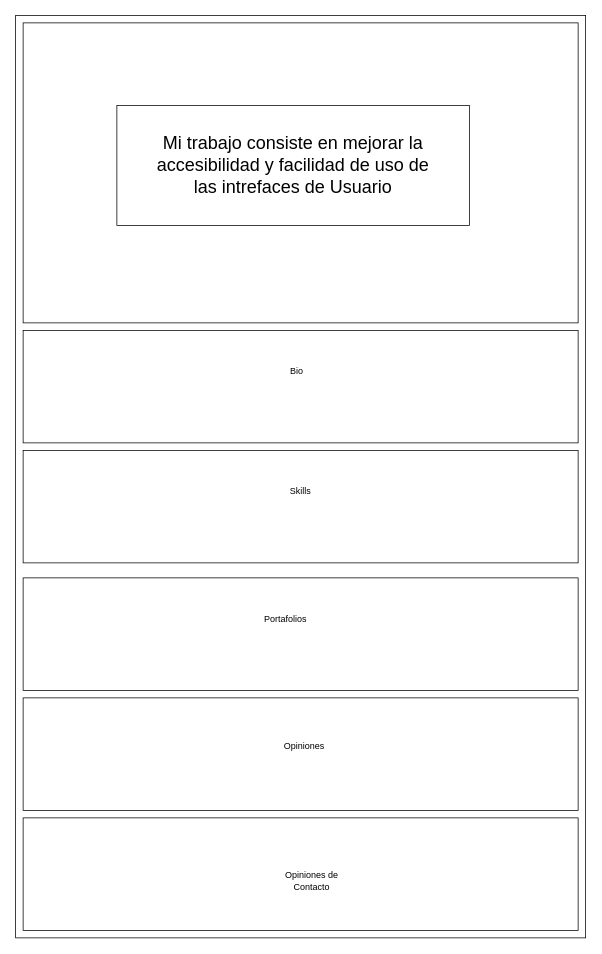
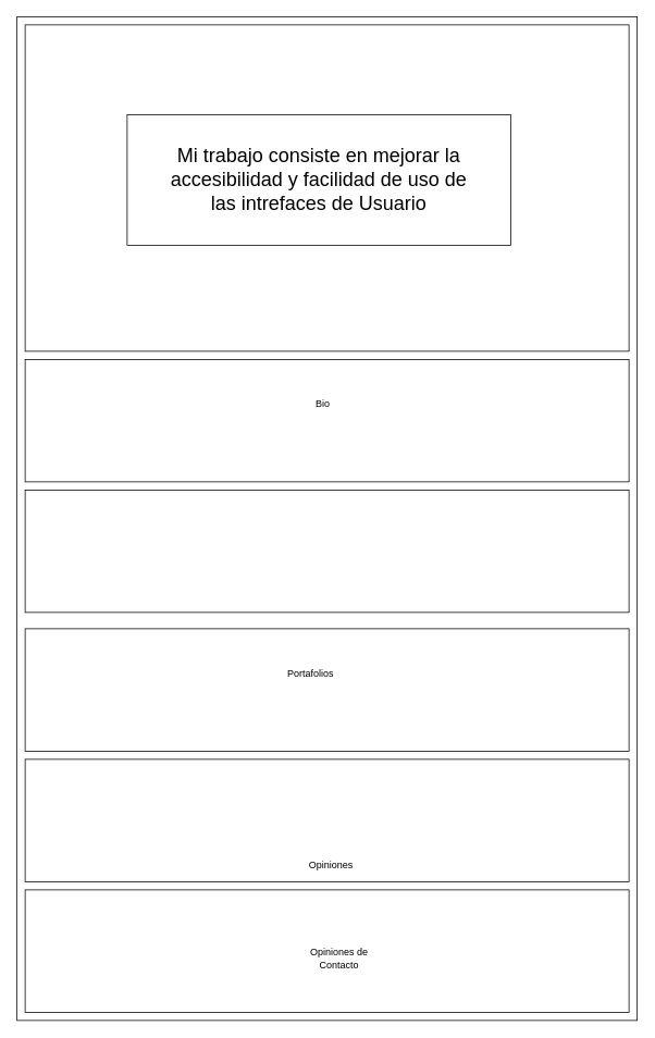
- <mxCell id="9" value="Skills" style="text;html=1;strokeColor=none;fillColor=none;align=center;verticalAlign=middle;whiteSpace=wrap;rounded=0;" vertex="1" parent="1"><mxGeometry x="370" y="640" width="60" height="30" as="geometry" /></mxCell>
- <mxCell id="15" value="Opiniones" style="text;html=1;strokeColor=none;fillColor=none;align=center;verticalAlign=middle;whiteSpace=wrap;rounded=0;" vertex="1" parent="1"><mxGeometry x="360" y="980" width="90" height="30" as="geometry" /></mxCell>
+ <mxCell id="15" value="Opiniones" style="text;html=1;strokeColor=none;fillColor=none;align=center;verticalAlign=middle;whiteSpace=wrap;rounded=0;" vertex="1" parent="1"><mxGeometry x="360" y="1045" width="90" height="30" as="geometry" /></mxCell>
